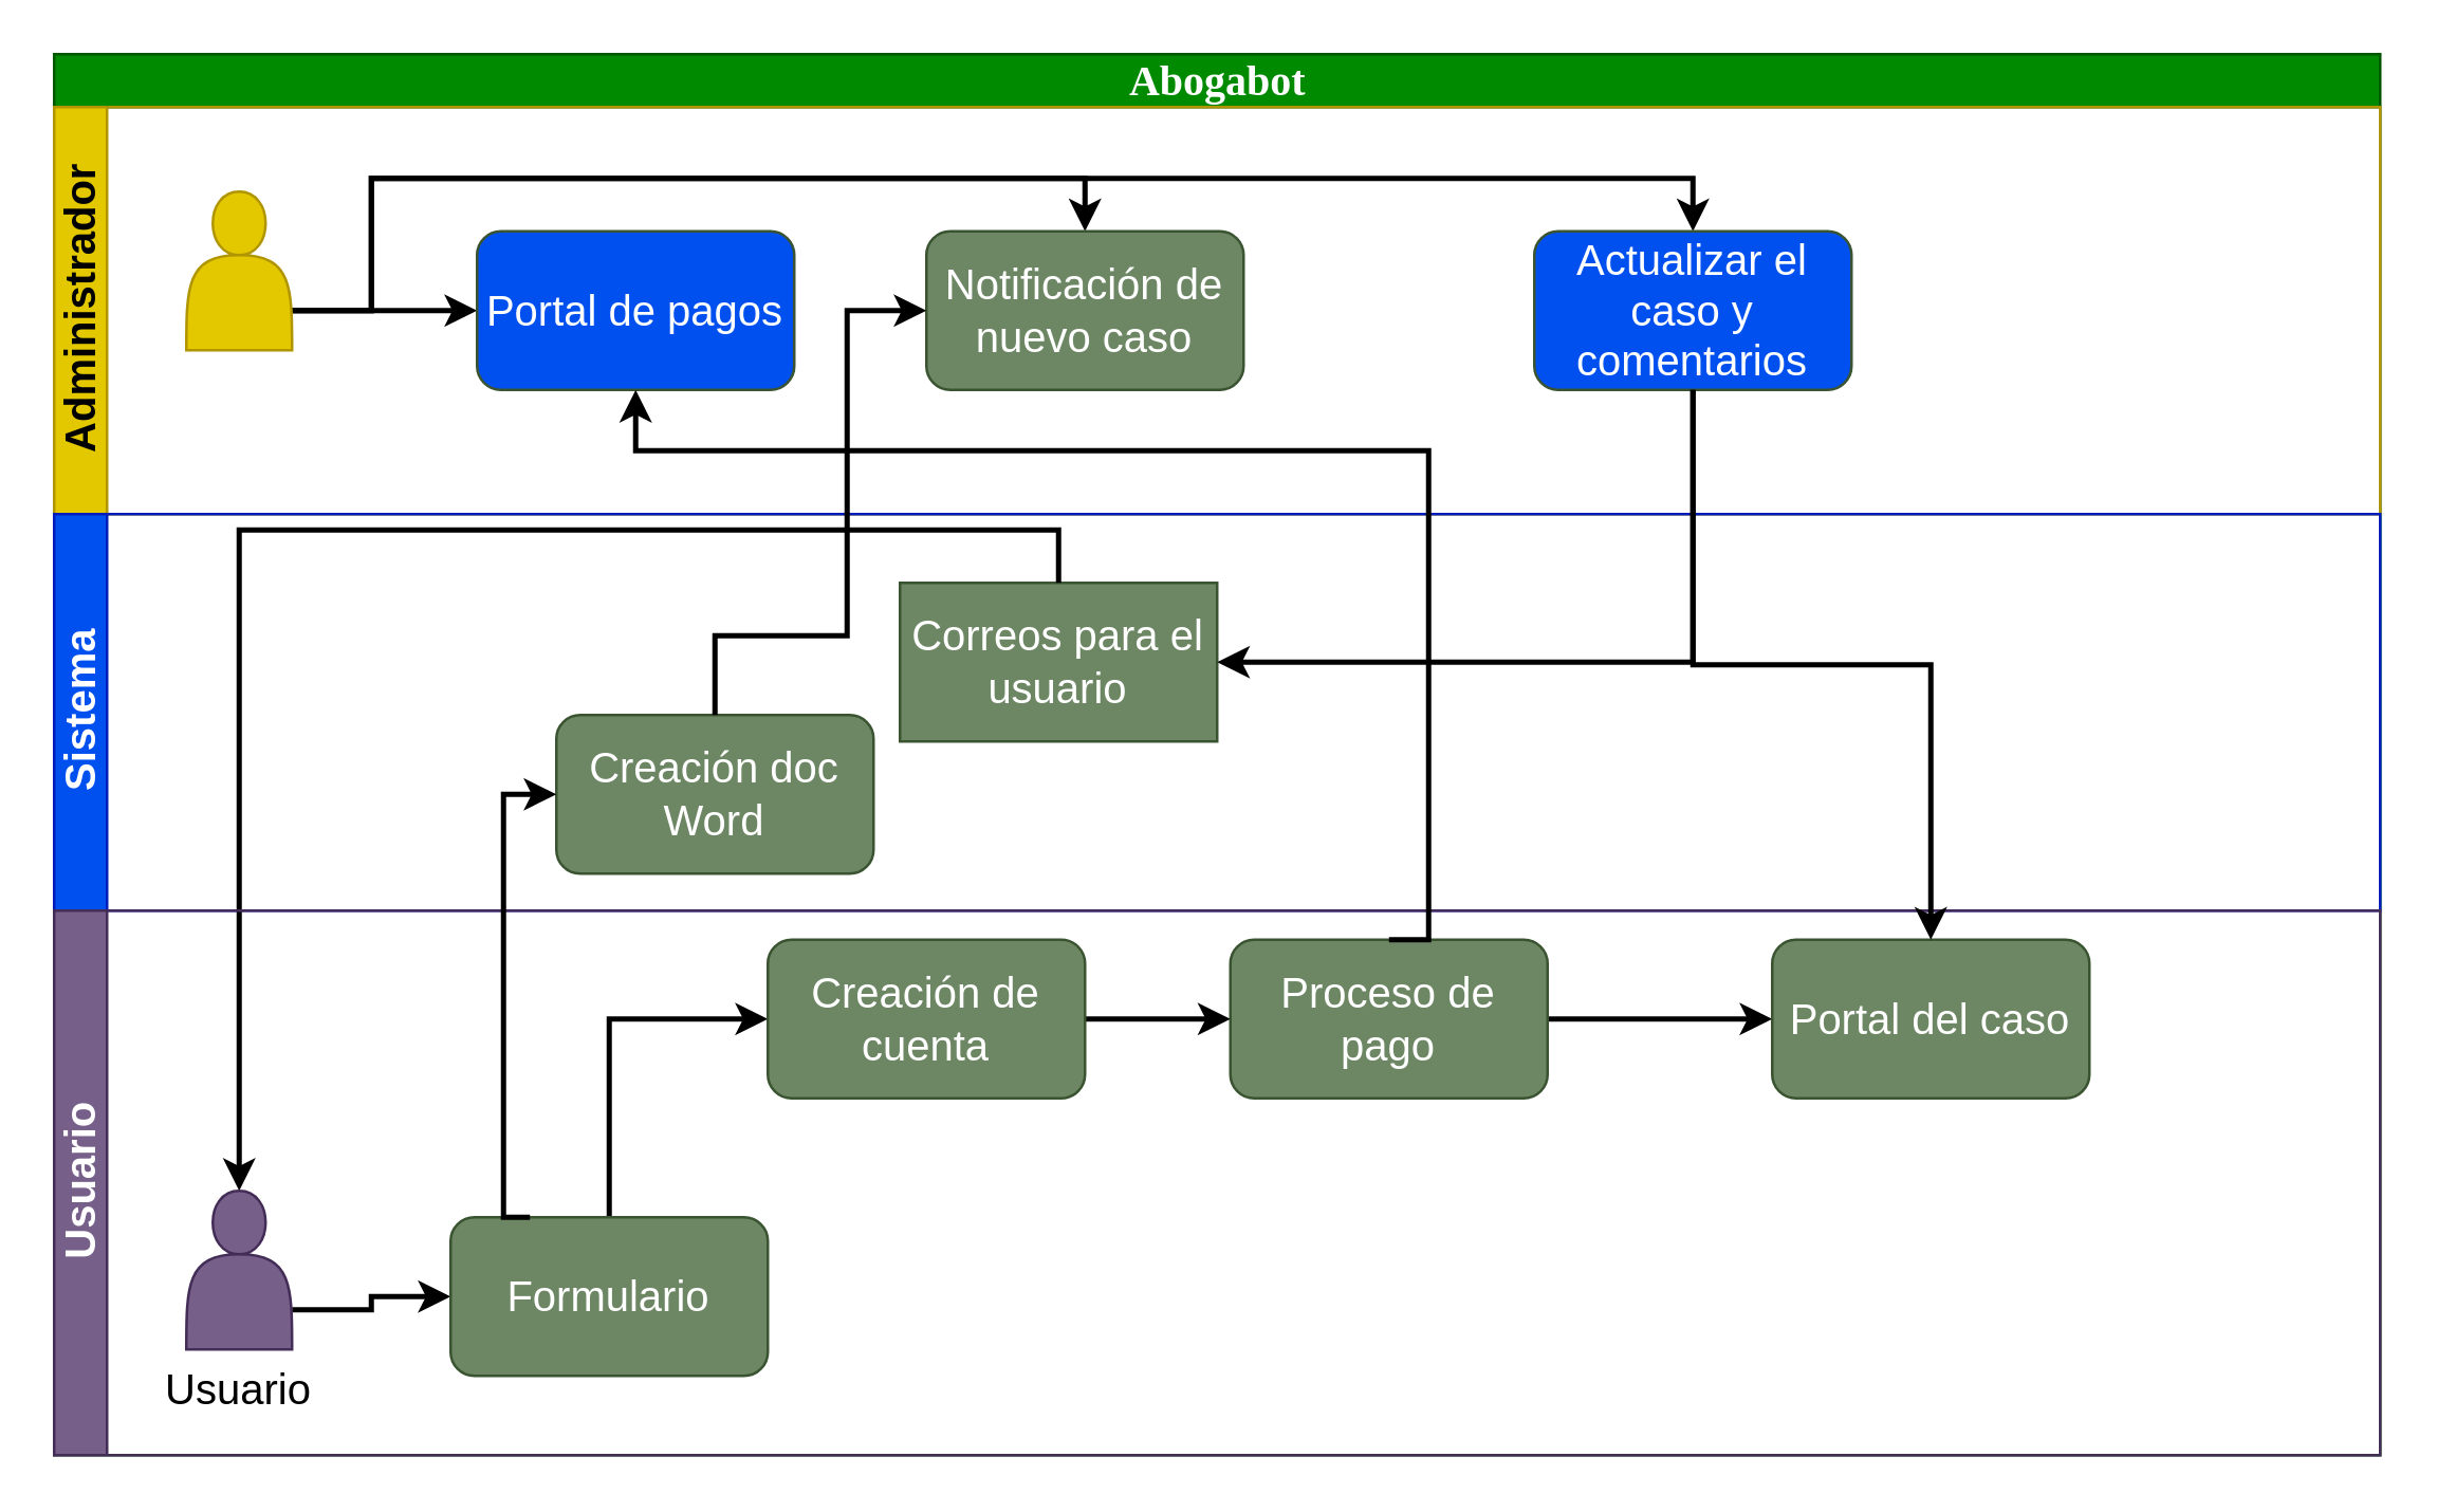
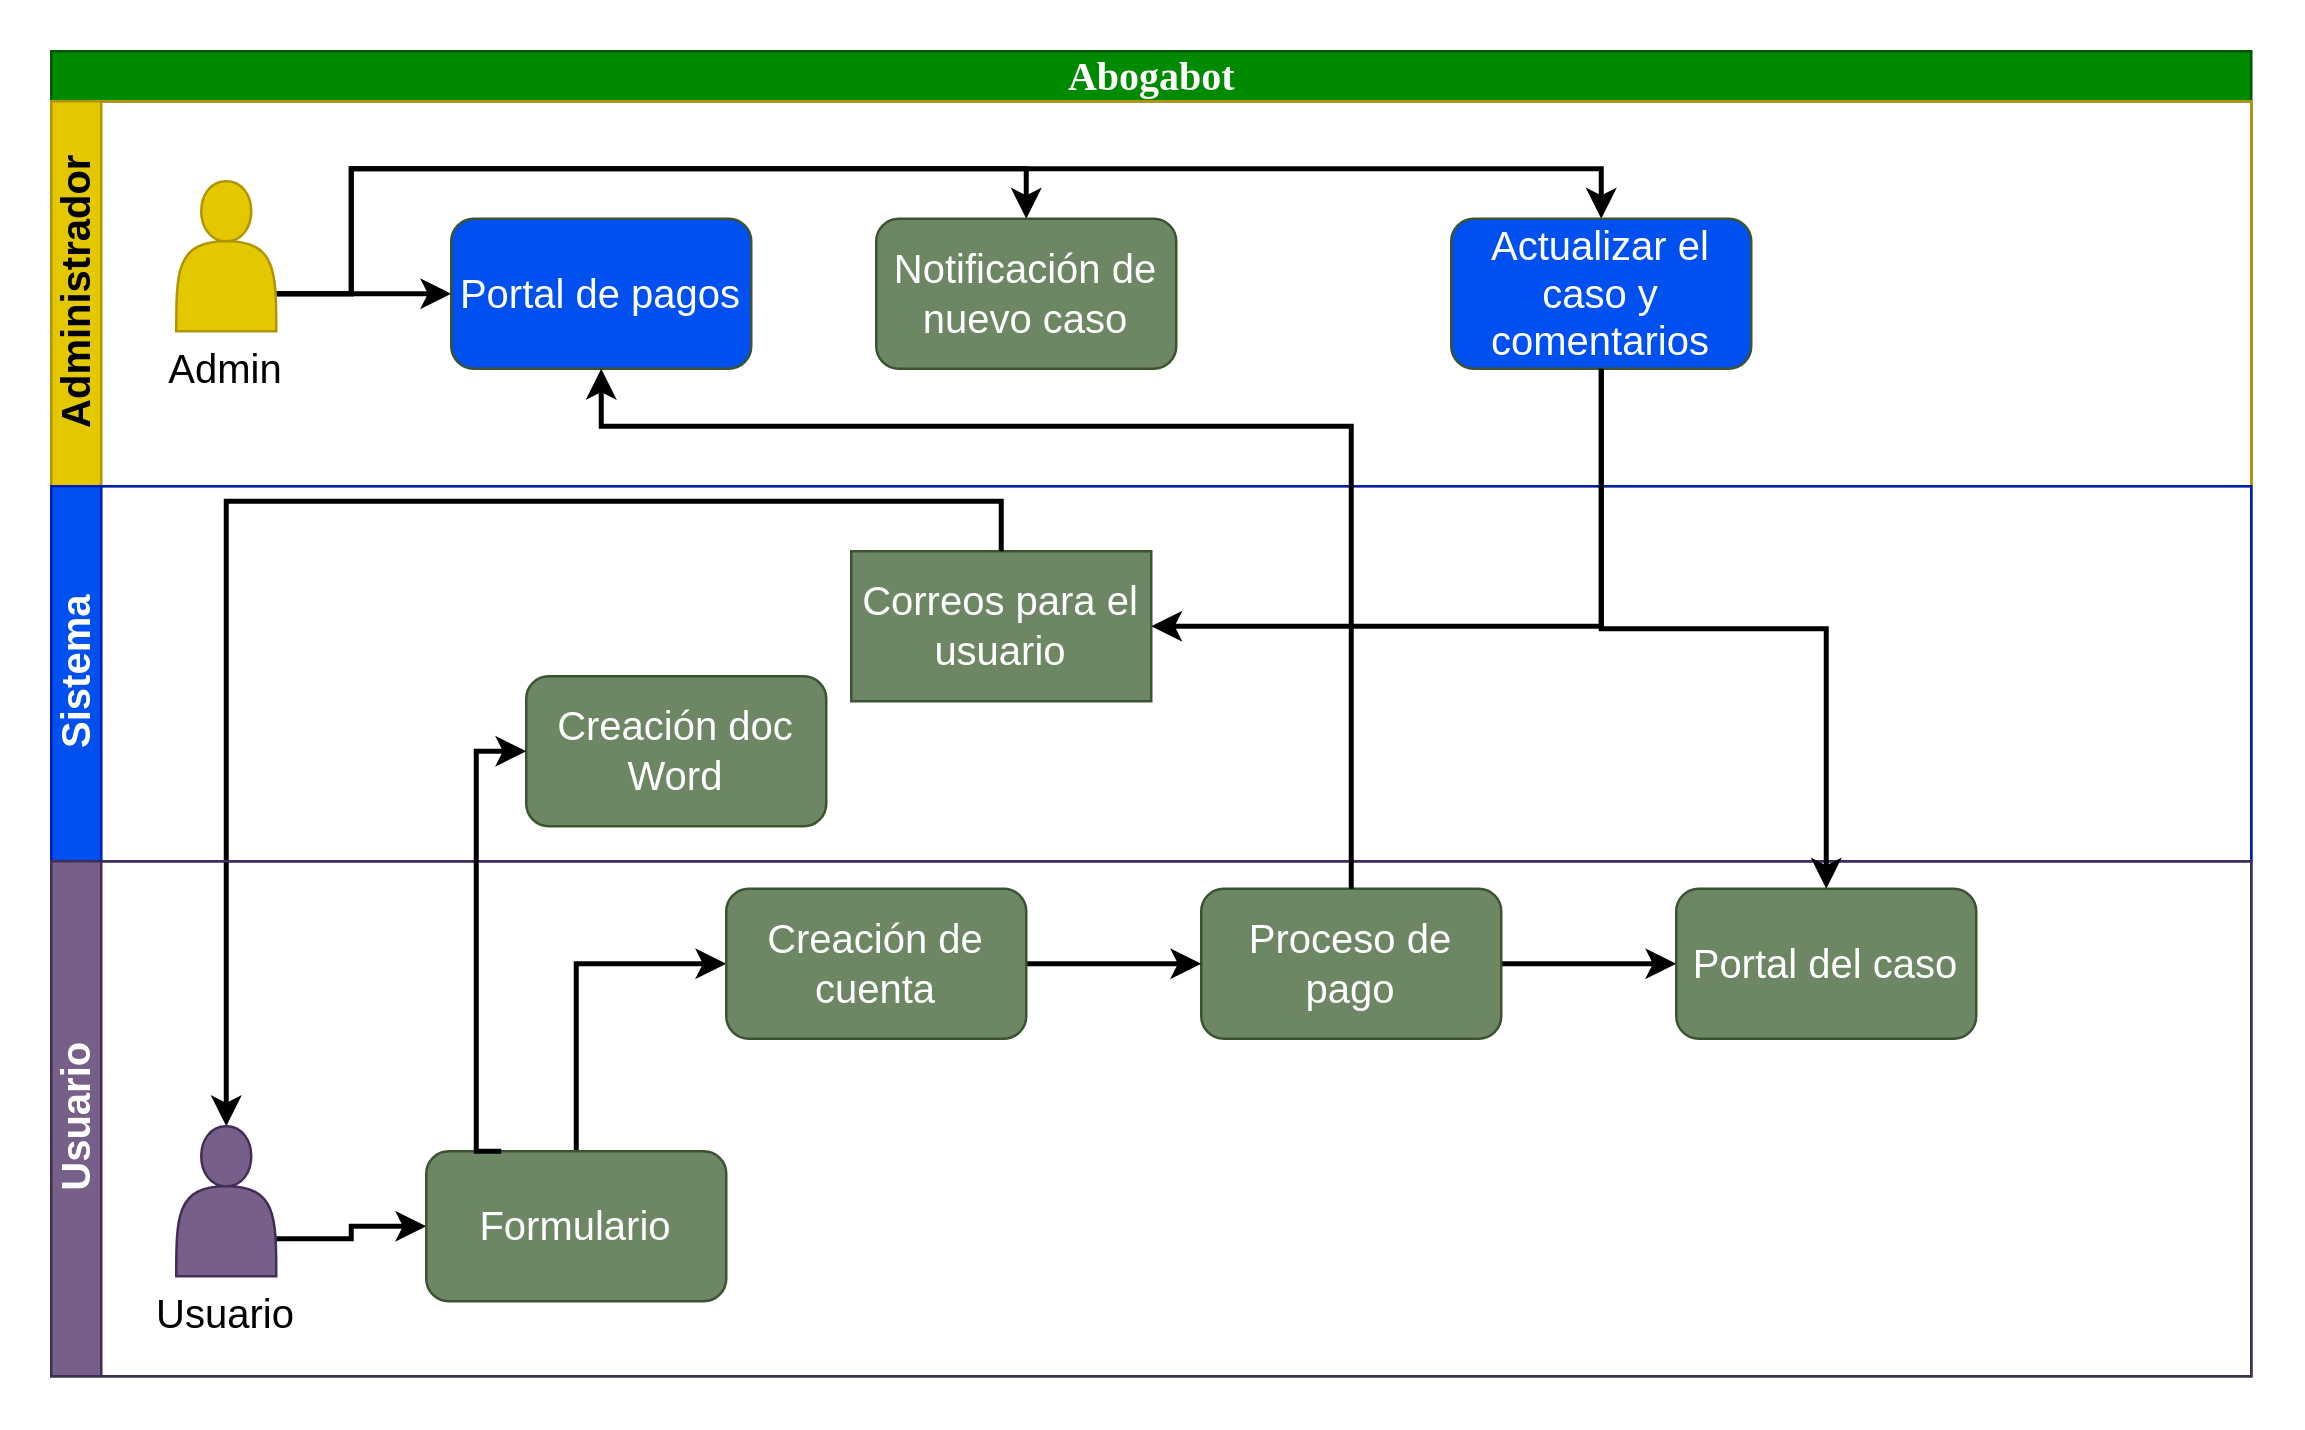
+ <mxCell id="8" value="Admin" style="text;html=1;strokeColor=none;fillColor=none;align=center;verticalAlign=middle;whiteSpace=wrap;rounded=0;fontSize=16;" vertex="1" parent="3"><mxGeometry x="40" y="92" width="60" height="30" as="geometry" /></mxCell>
- <mxCell id="29" style="edgeStyle=orthogonalEdgeStyle;rounded=0;orthogonalLoop=1;jettySize=auto;html=1;exitX=0.5;exitY=0;exitDx=0;exitDy=0;entryX=0;entryY=0.5;entryDx=0;entryDy=0;fontSize=16;strokeWidth=2;" edge="1" parent="2" source="13" target="10"><mxGeometry relative="1" as="geometry"><Array as="points"><mxPoint x="250" y="220" /><mxPoint x="300" y="220" /><mxPoint x="300" y="97" /></Array></mxGeometry></mxCell>
- <mxCell id="23" value="Proceso de pago" style="rounded=1;whiteSpace=wrap;html=1;fontSize=16;fillColor=#6d8764;fontColor=#ffffff;strokeColor=#3A5431;" vertex="1" parent="16"><mxGeometry x="445" y="11" width="120" height="60" as="geometry" /></mxCell>
+ <mxCell id="23" value="Proceso de pago" style="rounded=1;whiteSpace=wrap;html=1;fontSize=16;fillColor=#6d8764;fontColor=#ffffff;strokeColor=#3A5431;" vertex="1" parent="16"><mxGeometry x="460" y="11" width="120" height="60" as="geometry" /></mxCell>
